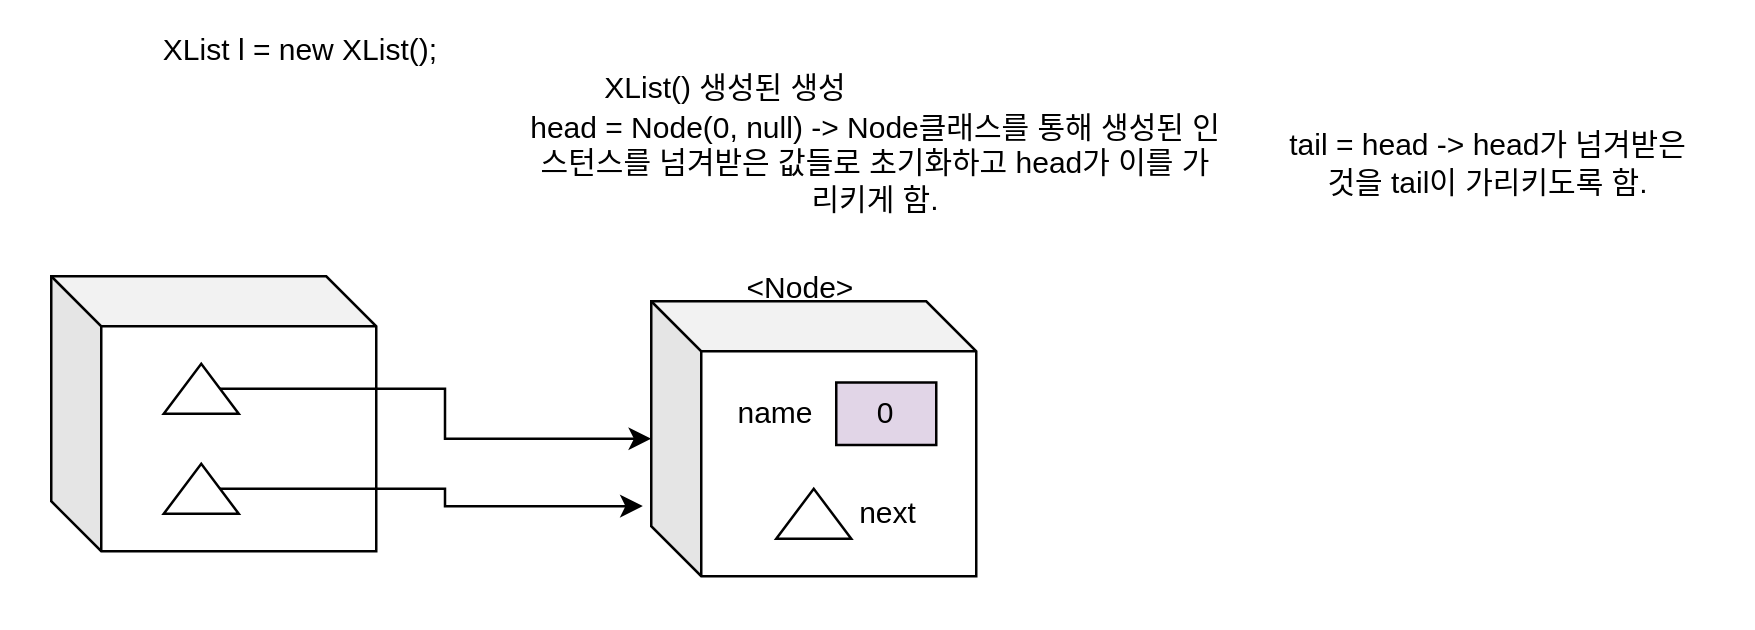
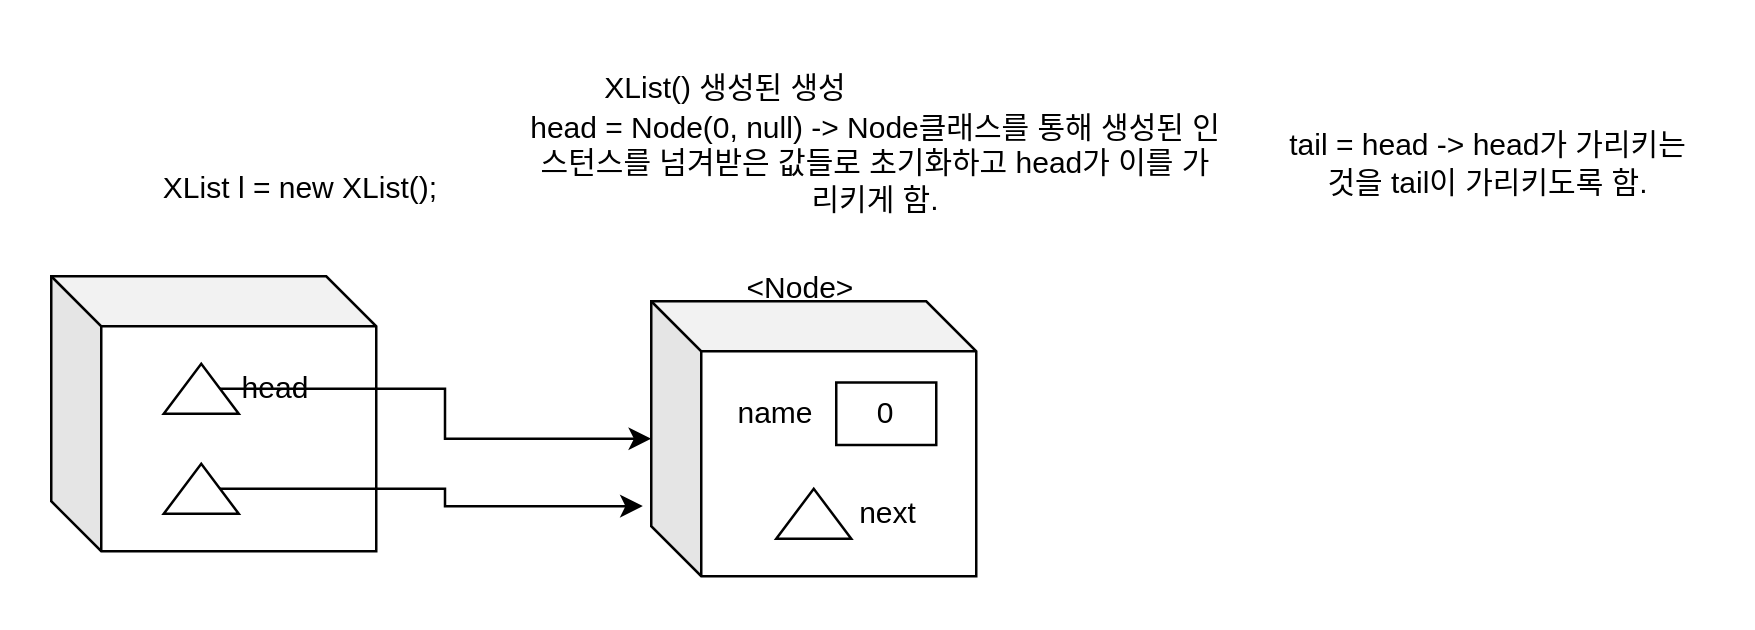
- <mxCell id="3" value="XList l = new XList();" style="text;html=1;strokeColor=none;fillColor=none;align=center;verticalAlign=middle;whiteSpace=wrap;rounded=0;" vertex="1" parent="1"><mxGeometry x="40" y="5" width="160" height="30" as="geometry" /></mxCell>
+ <mxCell id="3" value="XList l = new XList();" style="text;html=1;strokeColor=none;fillColor=none;align=center;verticalAlign=middle;whiteSpace=wrap;rounded=0;" vertex="1" parent="1"><mxGeometry x="40" y="60" width="160" height="30" as="geometry" /></mxCell>
- <mxCell id="14" value="tail = head -&amp;gt; head가 넘겨받은 것을 tail이 가리키도록 함." style="text;html=1;strokeColor=none;fillColor=none;align=center;verticalAlign=middle;whiteSpace=wrap;rounded=0;" vertex="1" parent="1"><mxGeometry x="510" y="50" width="170" height="30" as="geometry" /></mxCell>
+ <mxCell id="14" value="tail = head -&amp;gt; head가 가리키는 것을 tail이 가리키도록 함." style="text;html=1;strokeColor=none;fillColor=none;align=center;verticalAlign=middle;whiteSpace=wrap;rounded=0;" vertex="1" parent="1"><mxGeometry x="510" y="50" width="170" height="30" as="geometry" /></mxCell>
+ <mxCell id="5" value="head" style="text;html=1;strokeColor=none;fillColor=none;align=center;verticalAlign=middle;whiteSpace=wrap;rounded=0;" vertex="1" parent="4"><mxGeometry x="25" width="40" height="30" as="geometry" /></mxCell>
- <mxCell id="19" value="0" style="rounded=0;whiteSpace=wrap;html=1;fillColor=#e1d5e7;" vertex="1" parent="16"><mxGeometry x="74" y="32.5" width="40" height="25" as="geometry" /></mxCell>
+ <mxCell id="19" value="0" style="rounded=0;whiteSpace=wrap;html=1;" vertex="1" parent="16"><mxGeometry x="74" y="32.5" width="40" height="25" as="geometry" /></mxCell>
